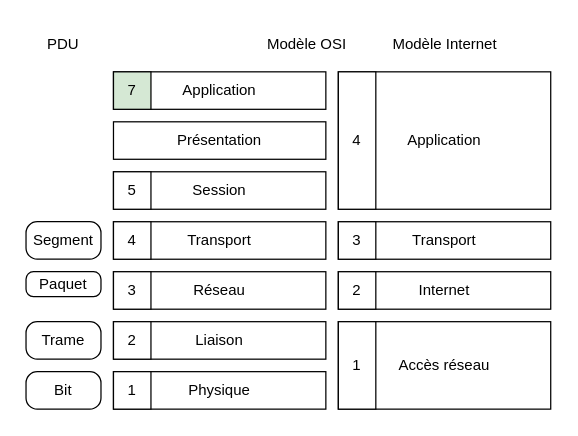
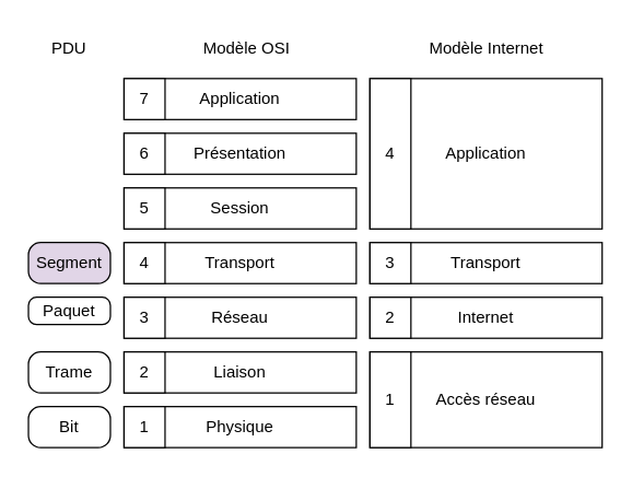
- <mxCell id="14" value="Modèle OSI" style="text;strokeColor=none;align=center;fillColor=none;html=1;verticalAlign=middle;whiteSpace=wrap;rounded=0;" vertex="1" parent="1"><mxGeometry x="205" y="20" width="80" height="30" as="geometry" /></mxCell>
+ <mxCell id="14" value="Modèle OSI" style="text;strokeColor=none;align=center;fillColor=none;html=1;verticalAlign=middle;whiteSpace=wrap;rounded=0;" vertex="1" parent="1"><mxGeometry x="140" y="20" width="80" height="30" as="geometry" /></mxCell>
- <mxCell id="21" value="7" style="rounded=0;whiteSpace=wrap;html=1;fillColor=#d5e8d4;" vertex="1" parent="1"><mxGeometry x="90" y="57" width="30" height="30" as="geometry" /></mxCell>
+ <mxCell id="21" value="7" style="rounded=0;whiteSpace=wrap;html=1;" vertex="1" parent="1"><mxGeometry x="90" y="57" width="30" height="30" as="geometry" /></mxCell>
+ <mxCell id="20" value="6" style="rounded=0;whiteSpace=wrap;html=1;" vertex="1" parent="1"><mxGeometry x="90" y="97" width="30" height="30" as="geometry" /></mxCell>
- <mxCell id="12" value="Segment" style="rounded=1;whiteSpace=wrap;html=1;arcSize=30;" vertex="1" parent="1"><mxGeometry x="20" y="177" width="60" height="30" as="geometry" /></mxCell>
+ <mxCell id="12" value="Segment" style="rounded=1;whiteSpace=wrap;html=1;arcSize=30;fillColor=#e1d5e7;" vertex="1" parent="1"><mxGeometry x="20" y="177" width="60" height="30" as="geometry" /></mxCell>
